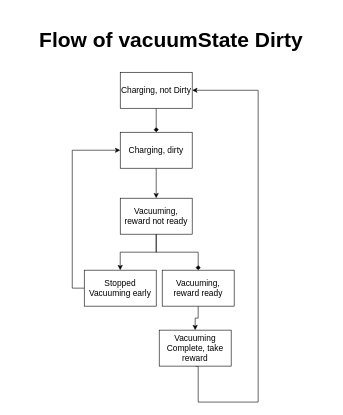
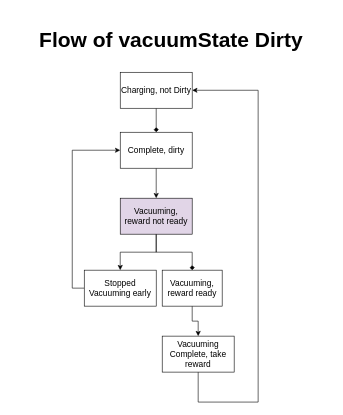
- <mxCell id="7" value="&lt;font style=&quot;font-size: 14px;&quot;&gt;Charging, dirty&lt;/font&gt;" style="rounded=0;whiteSpace=wrap;html=1;" vertex="1" parent="3"><mxGeometry x="60" y="100" width="120" height="60" as="geometry" /></mxCell>
+ <mxCell id="7" value="&lt;font style=&quot;font-size: 14px;&quot;&gt;Complete, dirty&lt;/font&gt;" style="rounded=0;whiteSpace=wrap;html=1;" vertex="1" parent="3"><mxGeometry x="60" y="100" width="120" height="60" as="geometry" /></mxCell>
- <mxCell id="10" value="&lt;font style=&quot;font-size: 14px;&quot;&gt;Vacuuming,&lt;/font&gt;&lt;div&gt;&lt;font style=&quot;font-size: 14px;&quot;&gt;reward not ready&lt;/font&gt;&lt;/div&gt;" style="rounded=0;whiteSpace=wrap;html=1;" vertex="1" parent="3"><mxGeometry x="60" y="210" width="120" height="60" as="geometry" /></mxCell>
+ <mxCell id="10" value="&lt;font style=&quot;font-size: 14px;&quot;&gt;Vacuuming,&lt;/font&gt;&lt;div&gt;&lt;font style=&quot;font-size: 14px;&quot;&gt;reward not ready&lt;/font&gt;&lt;/div&gt;" style="rounded=0;whiteSpace=wrap;html=1;fillColor=#e1d5e7;" vertex="1" parent="3"><mxGeometry x="60" y="210" width="120" height="60" as="geometry" /></mxCell>
- <mxCell id="12" value="&lt;font style=&quot;font-size: 14px;&quot;&gt;Vacuuming,&lt;/font&gt;&lt;div&gt;&lt;font style=&quot;font-size: 14px;&quot;&gt;reward ready&lt;/font&gt;&lt;/div&gt;" style="rounded=0;whiteSpace=wrap;html=1;" vertex="1" parent="3"><mxGeometry x="130" y="330" width="120" height="60" as="geometry" /></mxCell>
+ <mxCell id="12" value="&lt;font style=&quot;font-size: 14px;&quot;&gt;Vacuuming,&lt;/font&gt;&lt;div&gt;&lt;font style=&quot;font-size: 14px;&quot;&gt;reward ready&lt;/font&gt;&lt;/div&gt;" style="rounded=0;whiteSpace=wrap;html=1;" vertex="1" parent="3"><mxGeometry x="130" y="330" width="100" height="60" as="geometry" /></mxCell>
- <mxCell id="16" value="&lt;span style=&quot;font-size: 14px;&quot;&gt;Vacuuming Complete, take reward&lt;/span&gt;" style="rounded=0;whiteSpace=wrap;html=1;" vertex="1" parent="3"><mxGeometry x="125" y="430" width="120" height="60" as="geometry" /></mxCell>
+ <mxCell id="16" value="&lt;span style=&quot;font-size: 14px;&quot;&gt;Vacuuming Complete, take reward&lt;/span&gt;" style="rounded=0;whiteSpace=wrap;html=1;" vertex="1" parent="3"><mxGeometry x="130" y="440" width="120" height="60" as="geometry" /></mxCell>
